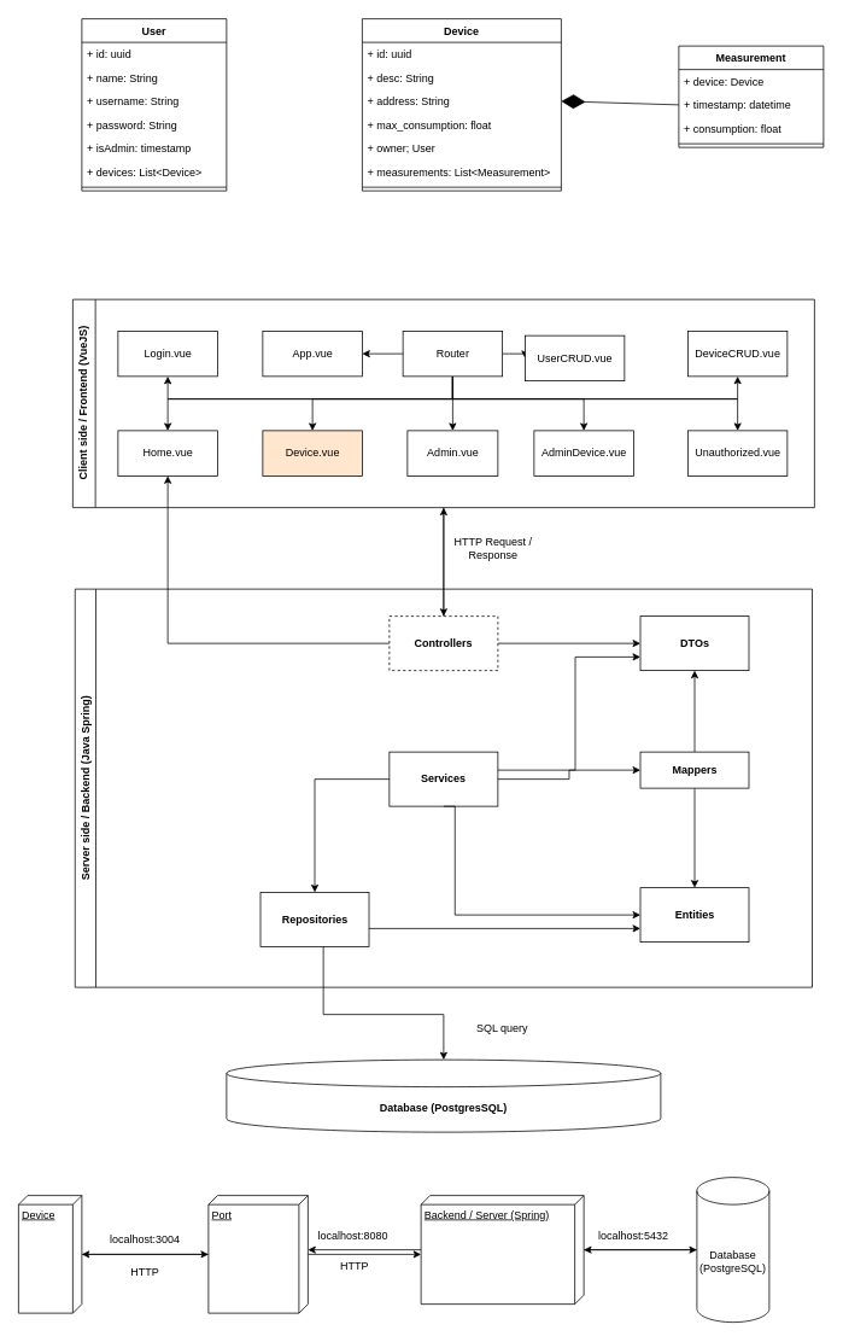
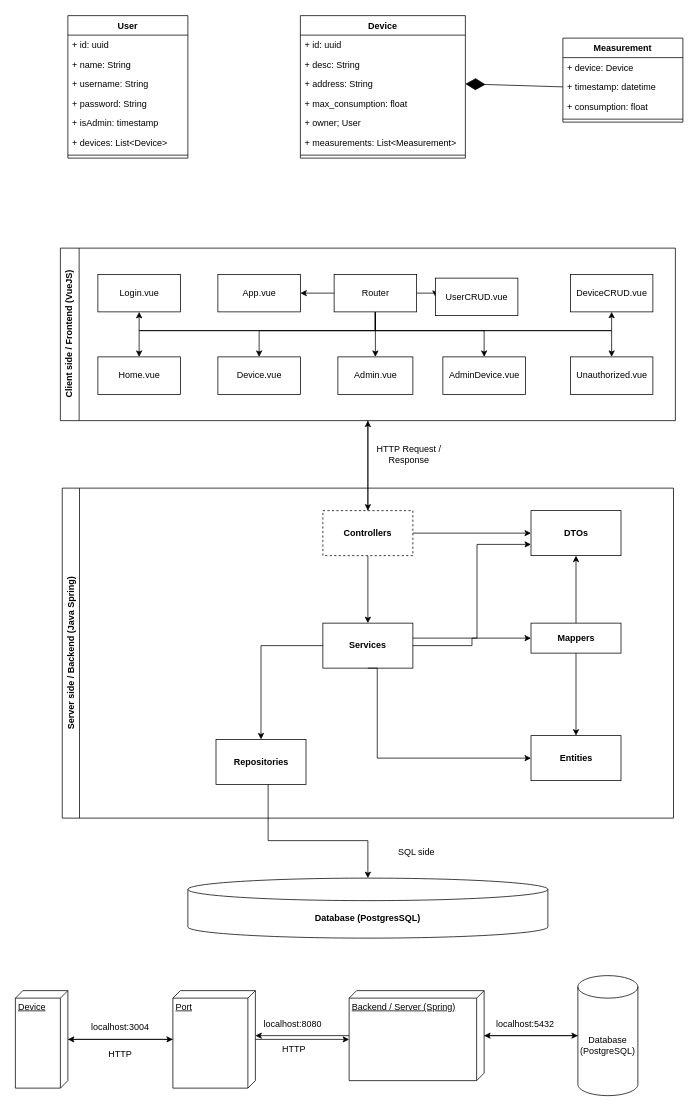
- <mxCell id="29" value="Device.vue" style="html=1;fillColor=#ffe6cc;" vertex="1" parent="25"><mxGeometry x="210" y="145" width="110" height="50" as="geometry" /></mxCell>
+ <mxCell id="29" value="Device.vue" style="html=1;" vertex="1" parent="25"><mxGeometry x="210" y="145" width="110" height="50" as="geometry" /></mxCell>
- <mxCell id="48" style="edgeStyle=orthogonalEdgeStyle;rounded=0;orthogonalLoop=1;jettySize=auto;html=1;" edge="1" parent="45" source="46" target="27"><mxGeometry relative="1" as="geometry" /></mxCell>
+ <mxCell id="48" style="edgeStyle=orthogonalEdgeStyle;rounded=0;orthogonalLoop=1;jettySize=auto;html=1;entryX=0.5;entryY=0;entryDx=0;entryDy=0;" edge="1" parent="45" source="46" target="47"><mxGeometry relative="1" as="geometry" /></mxCell>
- <mxCell id="56" style="edgeStyle=orthogonalEdgeStyle;rounded=0;orthogonalLoop=1;jettySize=auto;html=1;entryX=0;entryY=0.75;entryDx=0;entryDy=0;" edge="1" parent="45" source="49" target="54"><mxGeometry relative="1" as="geometry"><Array as="points"><mxPoint x="425" y="375" /><mxPoint x="425" y="375" /></Array></mxGeometry></mxCell>
- <mxCell id="65" value="SQL query" style="text;html=1;strokeColor=none;fillColor=none;align=center;verticalAlign=middle;whiteSpace=wrap;rounded=0;" vertex="1" parent="1"><mxGeometry x="515" y="1120" width="80" height="30" as="geometry" /></mxCell>
+ <mxCell id="65" value="SQL side" style="text;html=1;strokeColor=none;fillColor=none;align=center;verticalAlign=middle;whiteSpace=wrap;rounded=0;" vertex="1" parent="1"><mxGeometry x="515" y="1120" width="80" height="30" as="geometry" /></mxCell>
